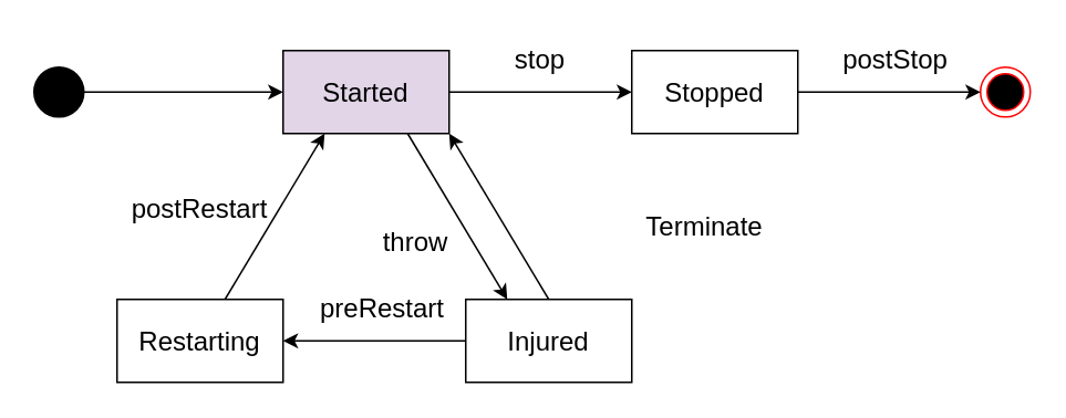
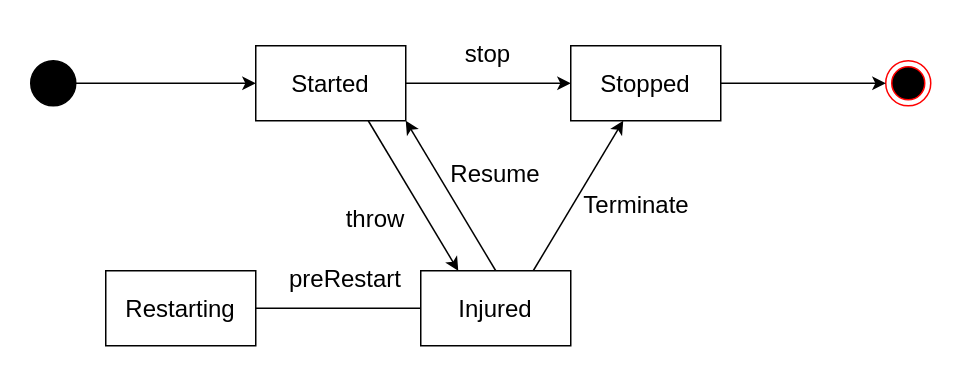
- <mxCell id="22" value="postStop" style="text;html=1;align=center;verticalAlign=middle;whiteSpace=wrap;rounded=0;fontSize=16;" vertex="1" parent="1"><mxGeometry x="509" y="20" width="60" height="30" as="geometry" /></mxCell>
- <mxCell id="7" value="&lt;font&gt;Started&lt;/font&gt;" style="html=1;whiteSpace=wrap;fontSize=16;fillColor=#e1d5e7;" vertex="1" parent="1"><mxGeometry x="170" y="30" width="100" height="50" as="geometry" /></mxCell>
+ <mxCell id="7" value="&lt;font&gt;Started&lt;/font&gt;" style="html=1;whiteSpace=wrap;fontSize=16;" vertex="1" parent="1"><mxGeometry x="170" y="30" width="100" height="50" as="geometry" /></mxCell>
+ <mxCell id="17" value="Resume" style="text;html=1;align=center;verticalAlign=middle;whiteSpace=wrap;rounded=0;fontSize=16;" vertex="1" parent="1"><mxGeometry x="300" y="100" width="60" height="30" as="geometry" /></mxCell>
- <mxCell id="21" value="postRestart" style="text;html=1;align=center;verticalAlign=middle;whiteSpace=wrap;rounded=0;fontSize=16;" vertex="1" parent="1"><mxGeometry x="90" y="110" width="60" height="30" as="geometry" /></mxCell>
- <mxCell id="14" style="rounded=0;orthogonalLoop=1;jettySize=auto;html=1;entryX=0.25;entryY=1;entryDx=0;entryDy=0;fontSize=16;" edge="1" parent="1" source="15" target="7"><mxGeometry relative="1" as="geometry" /></mxCell>
+ <mxCell id="12" style="rounded=0;orthogonalLoop=1;jettySize=auto;html=1;exitX=0.75;exitY=0;exitDx=0;exitDy=0;fontSize=16;" edge="1" parent="1" source="13" target="9"><mxGeometry relative="1" as="geometry" /></mxCell>
- <mxCell id="10" style="edgeStyle=orthogonalEdgeStyle;rounded=0;orthogonalLoop=1;jettySize=auto;html=1;entryX=1;entryY=0.5;entryDx=0;entryDy=0;fontSize=16;" edge="1" parent="1" source="13" target="15"><mxGeometry relative="1" as="geometry" /></mxCell>
+ <mxCell id="10" style="edgeStyle=orthogonalEdgeStyle;rounded=0;orthogonalLoop=1;jettySize=auto;html=1;entryX=1;entryY=0.5;entryDx=0;entryDy=0;fontSize=16;endArrow=none;" edge="1" parent="1" source="13" target="15"><mxGeometry relative="1" as="geometry" /></mxCell>
